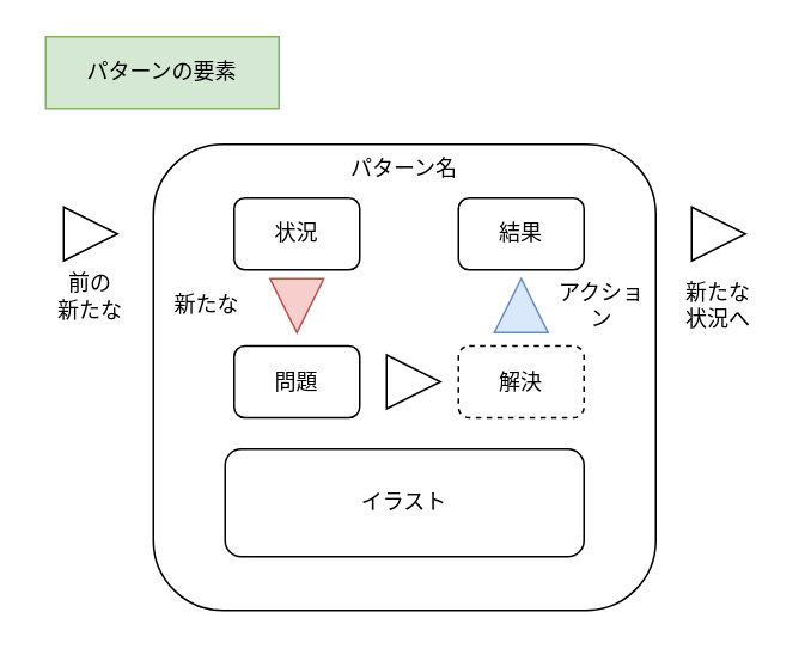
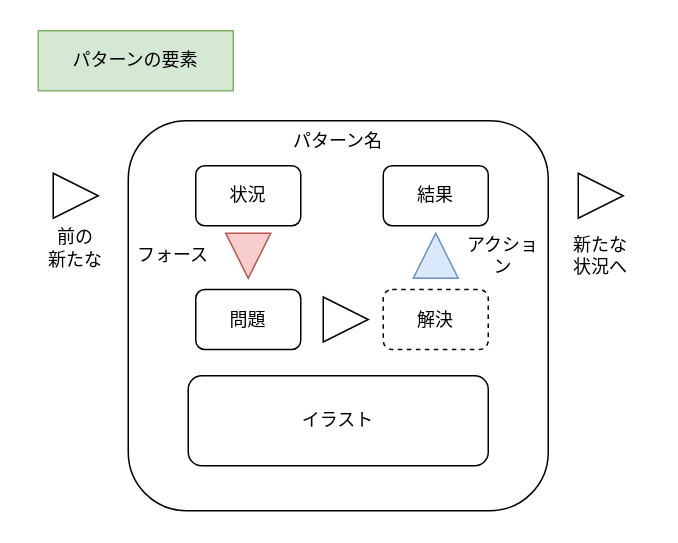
- <mxCell id="12" value="新たな" style="text;html=1;align=center;verticalAlign=middle;whiteSpace=wrap;rounded=0;" vertex="1" parent="1"><mxGeometry x="85" y="155" width="60" height="30" as="geometry" /></mxCell>
+ <mxCell id="12" value="フォース" style="text;html=1;align=center;verticalAlign=middle;whiteSpace=wrap;rounded=0;" vertex="1" parent="1"><mxGeometry x="85" y="155" width="60" height="30" as="geometry" /></mxCell>
